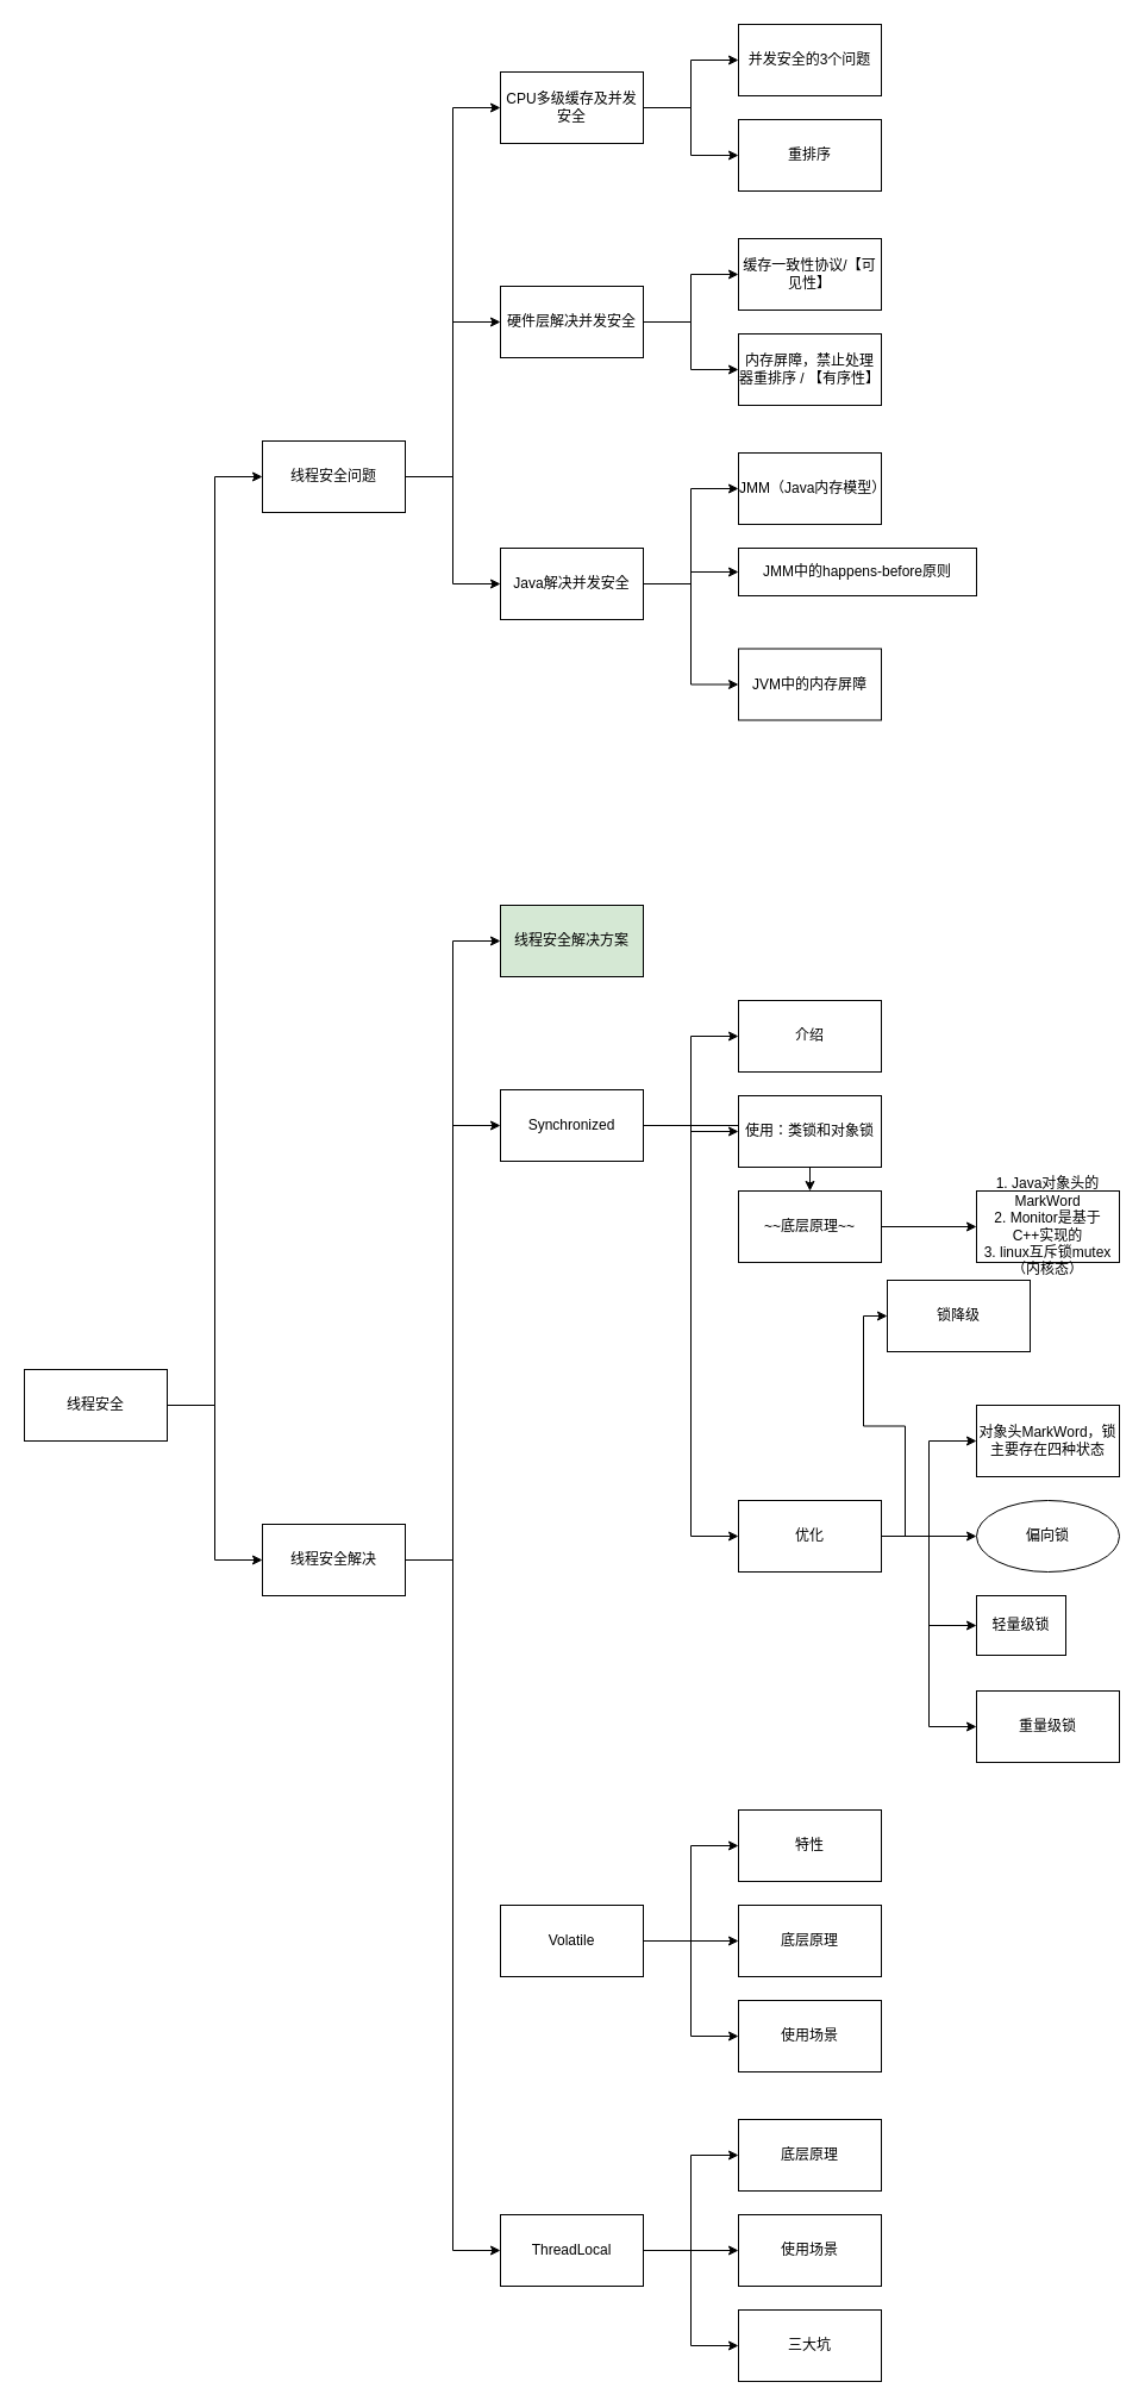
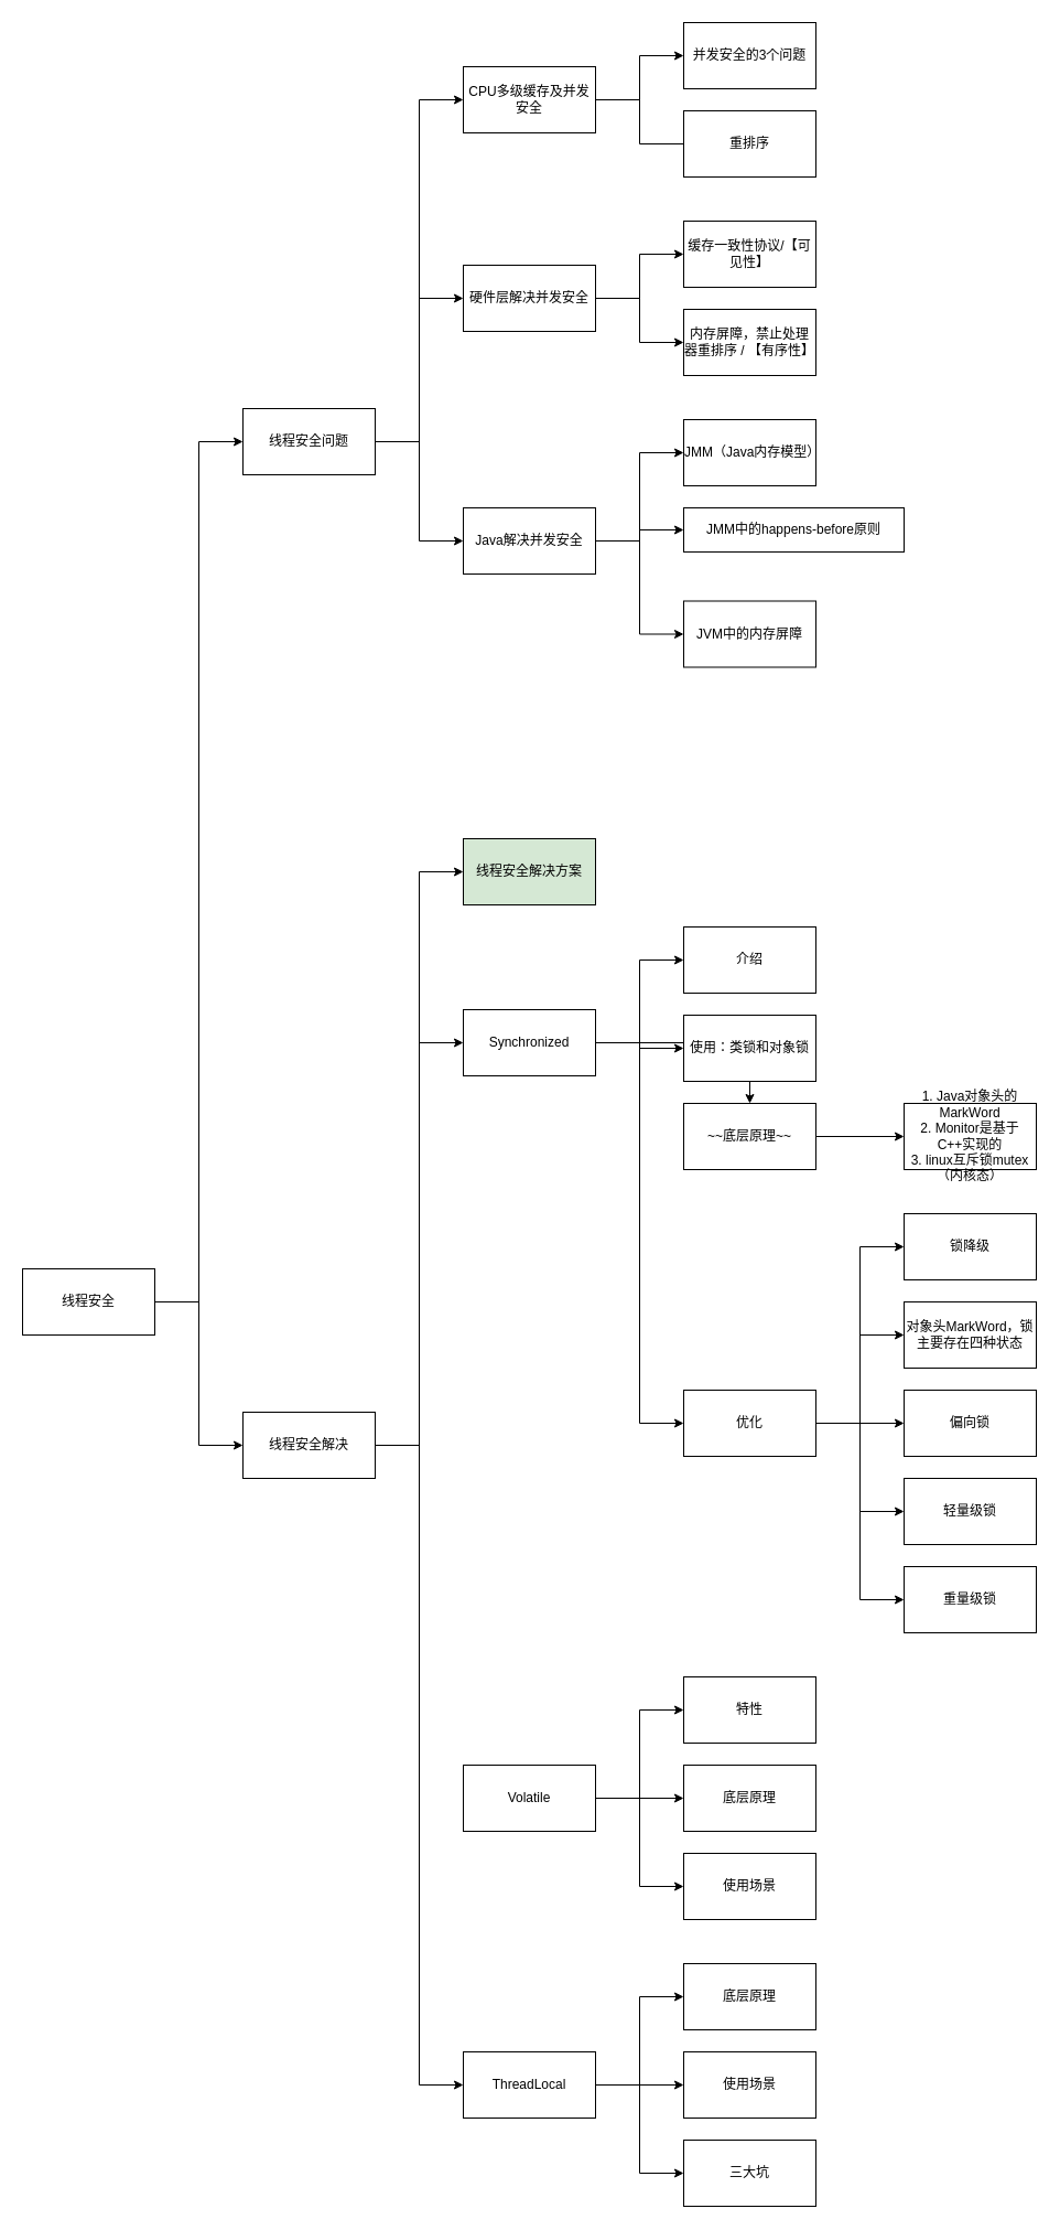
- <mxCell id="7" style="edgeStyle=orthogonalEdgeStyle;rounded=0;orthogonalLoop=1;jettySize=auto;html=1;entryX=0;entryY=0.5;entryDx=0;entryDy=0;" parent="1" source="8" target="14" edge="1"><mxGeometry relative="1" as="geometry" /></mxCell>
+ <mxCell id="7" style="edgeStyle=orthogonalEdgeStyle;rounded=0;orthogonalLoop=1;jettySize=auto;html=1;entryX=0;entryY=0.5;entryDx=0;entryDy=0;endArrow=none;" parent="1" source="8" target="14" edge="1"><mxGeometry relative="1" as="geometry" /></mxCell>
- <mxCell id="55" value="锁降级" style="rounded=0;whiteSpace=wrap;html=1;" parent="1" vertex="1"><mxGeometry x="745" y="1075" width="120" height="60" as="geometry" /></mxCell>
+ <mxCell id="55" value="锁降级" style="rounded=0;whiteSpace=wrap;html=1;" parent="1" vertex="1"><mxGeometry x="820" y="1100" width="120" height="60" as="geometry" /></mxCell>
- <mxCell id="58" value="偏向锁" style="ellipse;whiteSpace=wrap;html=1;" parent="1" vertex="1"><mxGeometry x="820" y="1260" width="120" height="60" as="geometry" /></mxCell>
+ <mxCell id="58" value="偏向锁" style="rounded=0;whiteSpace=wrap;html=1;" parent="1" vertex="1"><mxGeometry x="820" y="1260" width="120" height="60" as="geometry" /></mxCell>
- <mxCell id="59" value="轻量级锁" style="rounded=0;whiteSpace=wrap;html=1;" parent="1" vertex="1"><mxGeometry x="820" y="1340" width="75" height="50" as="geometry" /></mxCell>
+ <mxCell id="59" value="轻量级锁" style="rounded=0;whiteSpace=wrap;html=1;" parent="1" vertex="1"><mxGeometry x="820" y="1340" width="120" height="60" as="geometry" /></mxCell>
